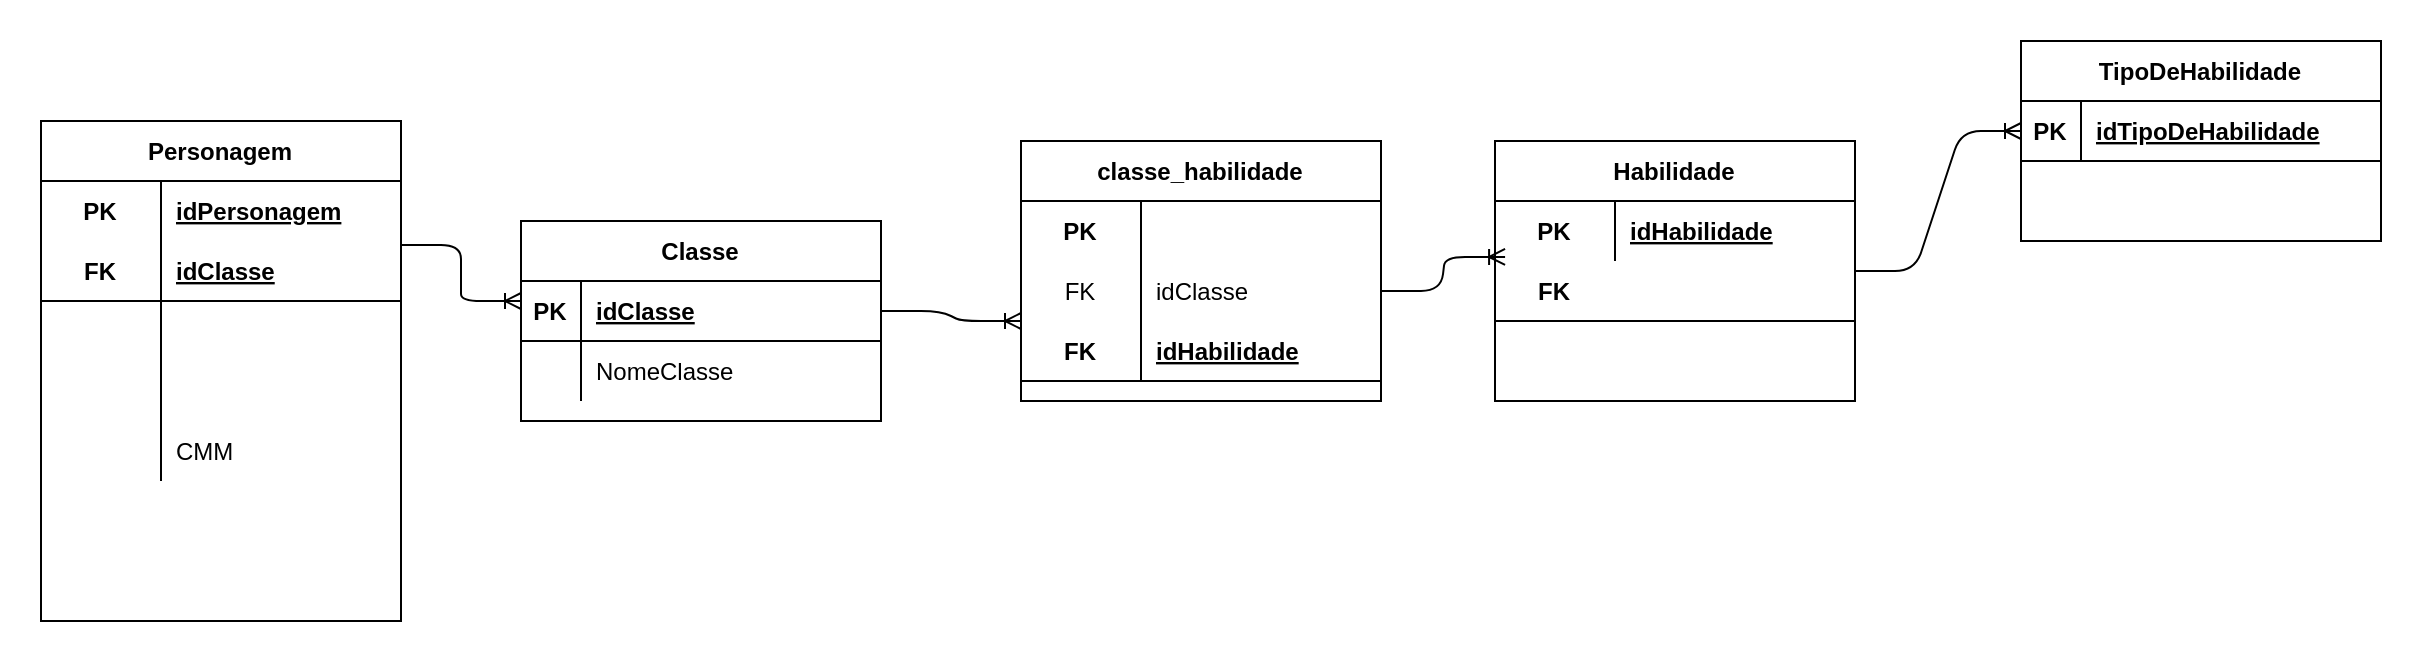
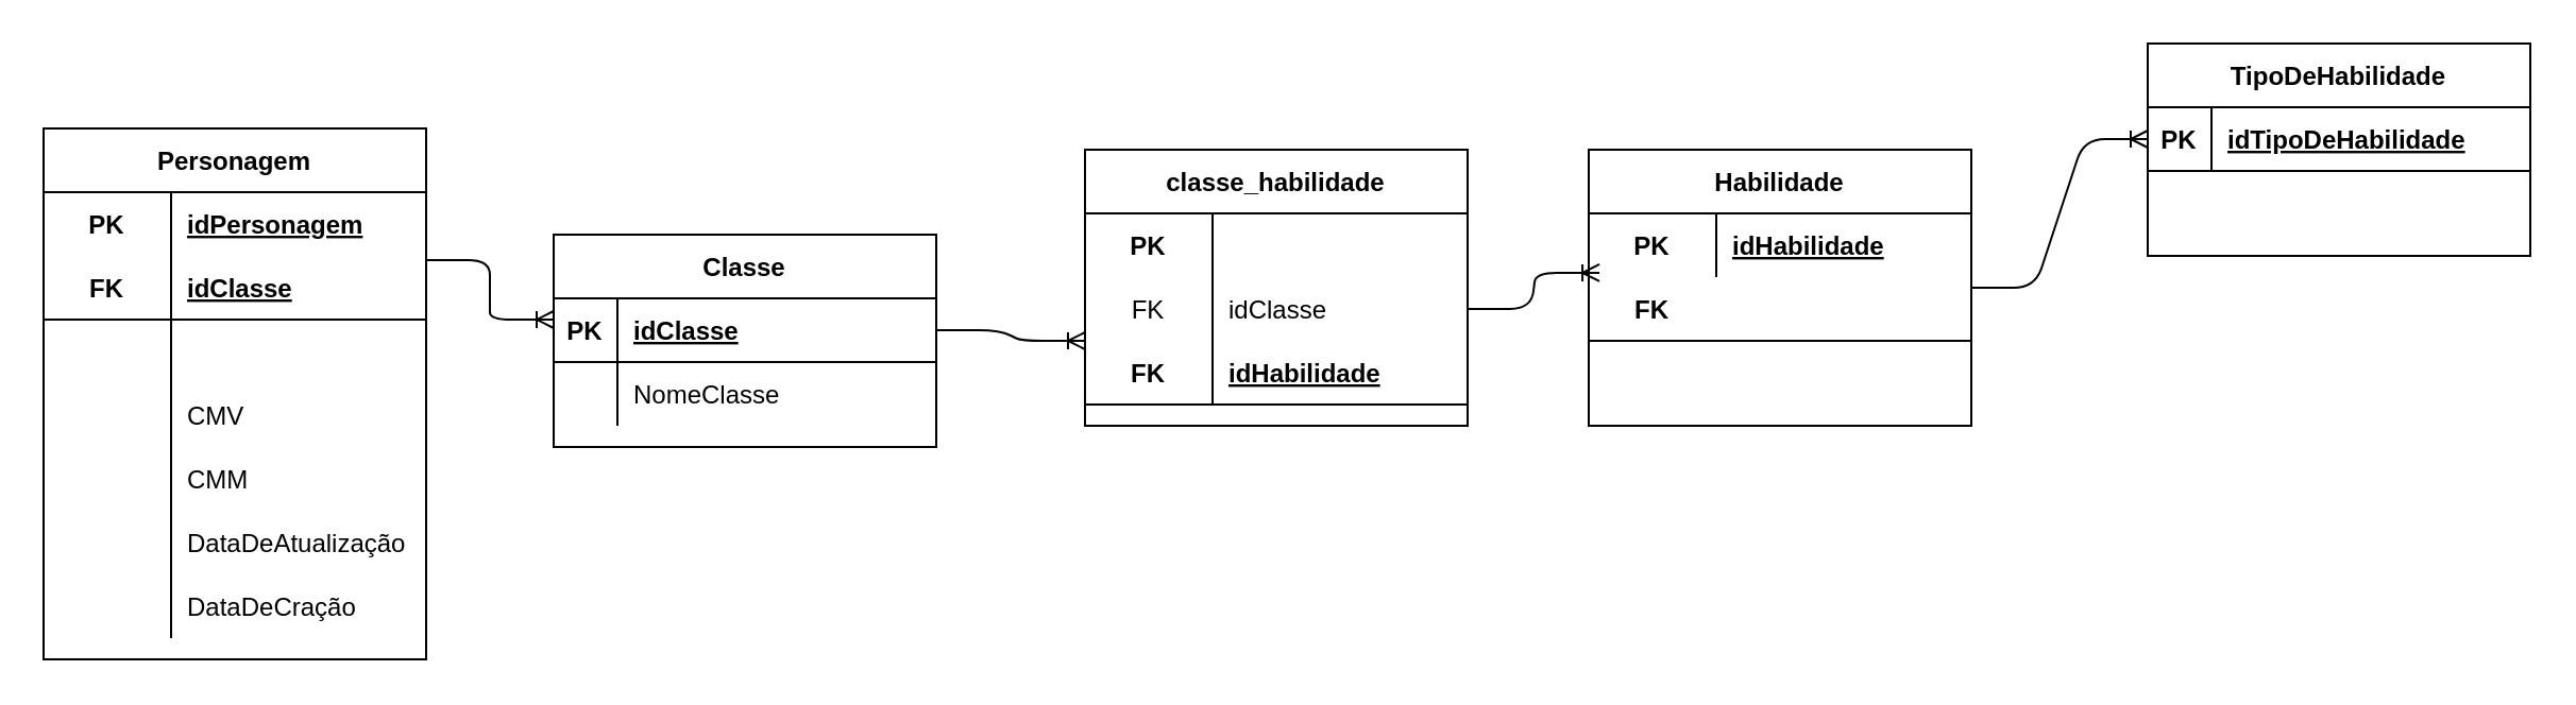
+ <mxCell id="13" value="CMV" style="shape=partialRectangle;connectable=0;fillColor=none;top=0;left=0;bottom=0;right=0;align=left;spacingLeft=6;overflow=hidden;" vertex="1" parent="11"><mxGeometry x="60" width="120" height="30" as="geometry" /></mxCell>
+ <mxCell id="19" value="DataDeAtualização" style="shape=partialRectangle;connectable=0;fillColor=none;top=0;left=0;bottom=0;right=0;align=left;spacingLeft=6;overflow=hidden;" vertex="1" parent="17"><mxGeometry x="60" width="120" height="30" as="geometry" /></mxCell>
+ <mxCell id="22" value="DataDeCração" style="shape=partialRectangle;connectable=0;fillColor=none;top=0;left=0;bottom=0;right=0;align=left;spacingLeft=6;overflow=hidden;" vertex="1" parent="20"><mxGeometry x="60" width="120" height="30" as="geometry" /></mxCell>
